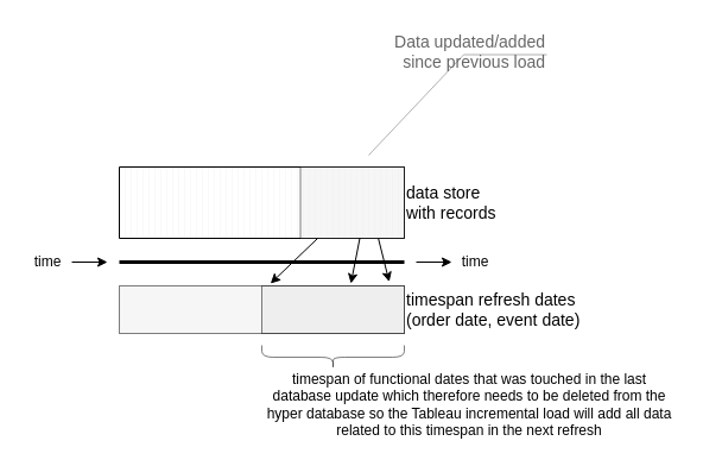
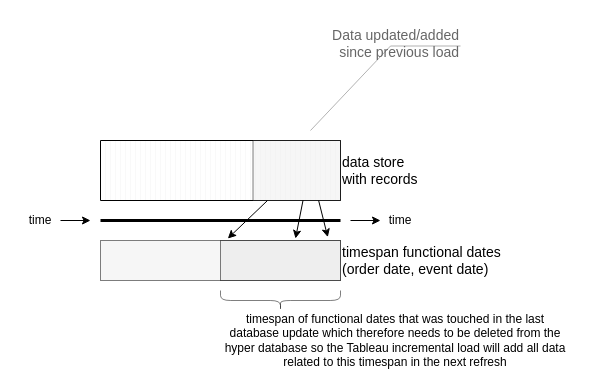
- <mxCell id="9" value="timespan refresh dates &lt;br&gt;(order date, event date)" style="rounded=0;whiteSpace=wrap;html=1;fillColor=#EDEDED;opacity=50;labelPosition=right;verticalLabelPosition=middle;align=left;verticalAlign=middle;fontSize=14;" vertex="1" parent="1"><mxGeometry x="100" y="240" width="240" height="40" as="geometry" /></mxCell>
+ <mxCell id="9" value="timespan functional dates &lt;br&gt;(order date, event date)" style="rounded=0;whiteSpace=wrap;html=1;fillColor=#EDEDED;opacity=50;labelPosition=right;verticalLabelPosition=middle;align=left;verticalAlign=middle;fontSize=14;" vertex="1" parent="1"><mxGeometry x="100" y="240" width="240" height="40" as="geometry" /></mxCell>
